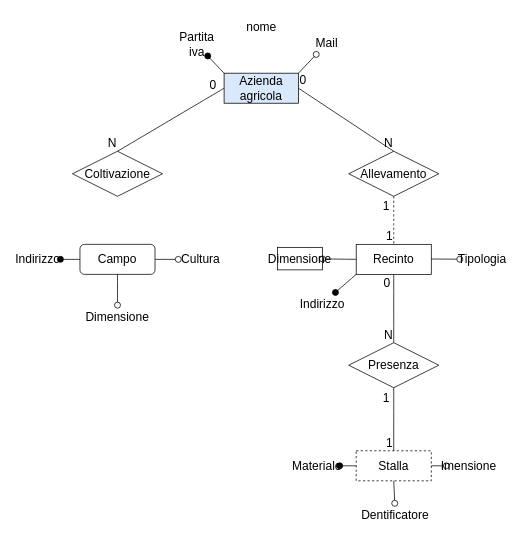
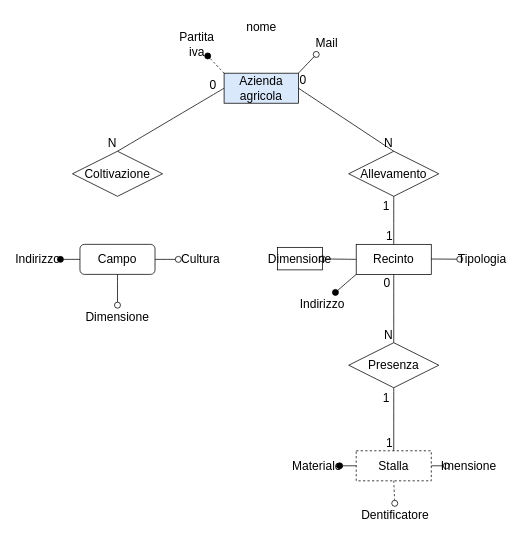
- <mxCell id="27" value="" style="edgeStyle=none;orthogonalLoop=1;jettySize=auto;html=1;rounded=0;fontSize=12;startSize=8;endSize=8;curved=1;exitX=0;exitY=0;exitDx=0;exitDy=0;endArrow=oval;endFill=1;" edge="1" parent="1" source="2" target="28"><mxGeometry width="140" relative="1" as="geometry"><mxPoint x="282" y="166" as="sourcePoint" /><mxPoint x="262" y="59" as="targetPoint" /><Array as="points" /></mxGeometry></mxCell>
+ <mxCell id="27" value="" style="edgeStyle=none;orthogonalLoop=1;jettySize=auto;html=1;rounded=0;fontSize=12;startSize=8;endSize=8;curved=1;exitX=0;exitY=0;exitDx=0;exitDy=0;endArrow=oval;endFill=1;dashed=1;" edge="1" parent="1" source="2" target="28"><mxGeometry width="140" relative="1" as="geometry"><mxPoint x="282" y="166" as="sourcePoint" /><mxPoint x="262" y="59" as="targetPoint" /><Array as="points" /></mxGeometry></mxCell>
- <mxCell id="15" value="" style="endArrow=none;html=1;rounded=0;fontSize=12;startSize=8;endSize=8;curved=1;exitX=0.5;exitY=1;exitDx=0;exitDy=0;entryX=0.5;entryY=0;entryDx=0;entryDy=0;dashed=1;" edge="1" parent="1" source="7" target="4"><mxGeometry relative="1" as="geometry"><mxPoint x="261" y="252" as="sourcePoint" /><mxPoint x="421" y="252" as="targetPoint" /></mxGeometry></mxCell>
+ <mxCell id="15" value="" style="endArrow=none;html=1;rounded=0;fontSize=12;startSize=8;endSize=8;curved=1;exitX=0.5;exitY=1;exitDx=0;exitDy=0;entryX=0.5;entryY=0;entryDx=0;entryDy=0;" edge="1" parent="1" source="7" target="4"><mxGeometry relative="1" as="geometry"><mxPoint x="261" y="252" as="sourcePoint" /><mxPoint x="421" y="252" as="targetPoint" /></mxGeometry></mxCell>
- <mxCell id="42" value="" style="edgeStyle=none;orthogonalLoop=1;jettySize=auto;html=1;rounded=0;fontSize=12;startSize=8;endSize=8;curved=1;exitX=0.5;exitY=1;exitDx=0;exitDy=0;endArrow=oval;endFill=0;" edge="1" parent="1" source="5" target="45"><mxGeometry width="120" relative="1" as="geometry"><mxPoint x="533" y="658.333" as="sourcePoint" /><mxPoint x="526" y="685" as="targetPoint" /><Array as="points" /></mxGeometry></mxCell>
+ <mxCell id="42" value="" style="edgeStyle=none;orthogonalLoop=1;jettySize=auto;html=1;rounded=0;fontSize=12;startSize=8;endSize=8;curved=1;exitX=0.5;exitY=1;exitDx=0;exitDy=0;endArrow=oval;endFill=0;dashed=1;" edge="1" parent="1" source="5" target="45"><mxGeometry width="120" relative="1" as="geometry"><mxPoint x="533" y="658.333" as="sourcePoint" /><mxPoint x="526" y="685" as="targetPoint" /><Array as="points" /></mxGeometry></mxCell>
